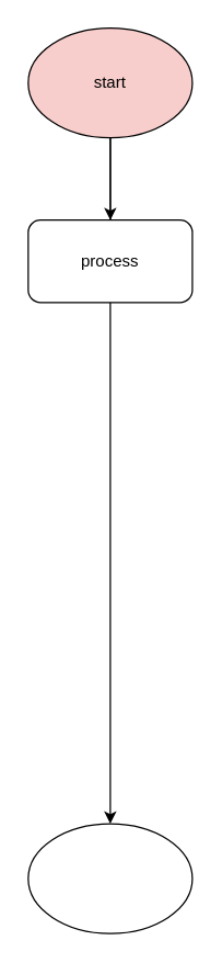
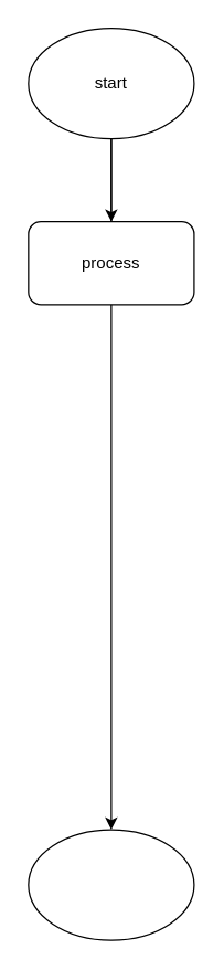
- <mxCell id="4" value="start" style="ellipse;whiteSpace=wrap;html=1;fillColor=#f8cecc;" vertex="1" parent="1"><mxGeometry x="20" y="20" width="120" height="80" as="geometry" /></mxCell>
+ <mxCell id="4" value="start" style="ellipse;whiteSpace=wrap;html=1;" vertex="1" parent="1"><mxGeometry x="20" y="20" width="120" height="80" as="geometry" /></mxCell>
